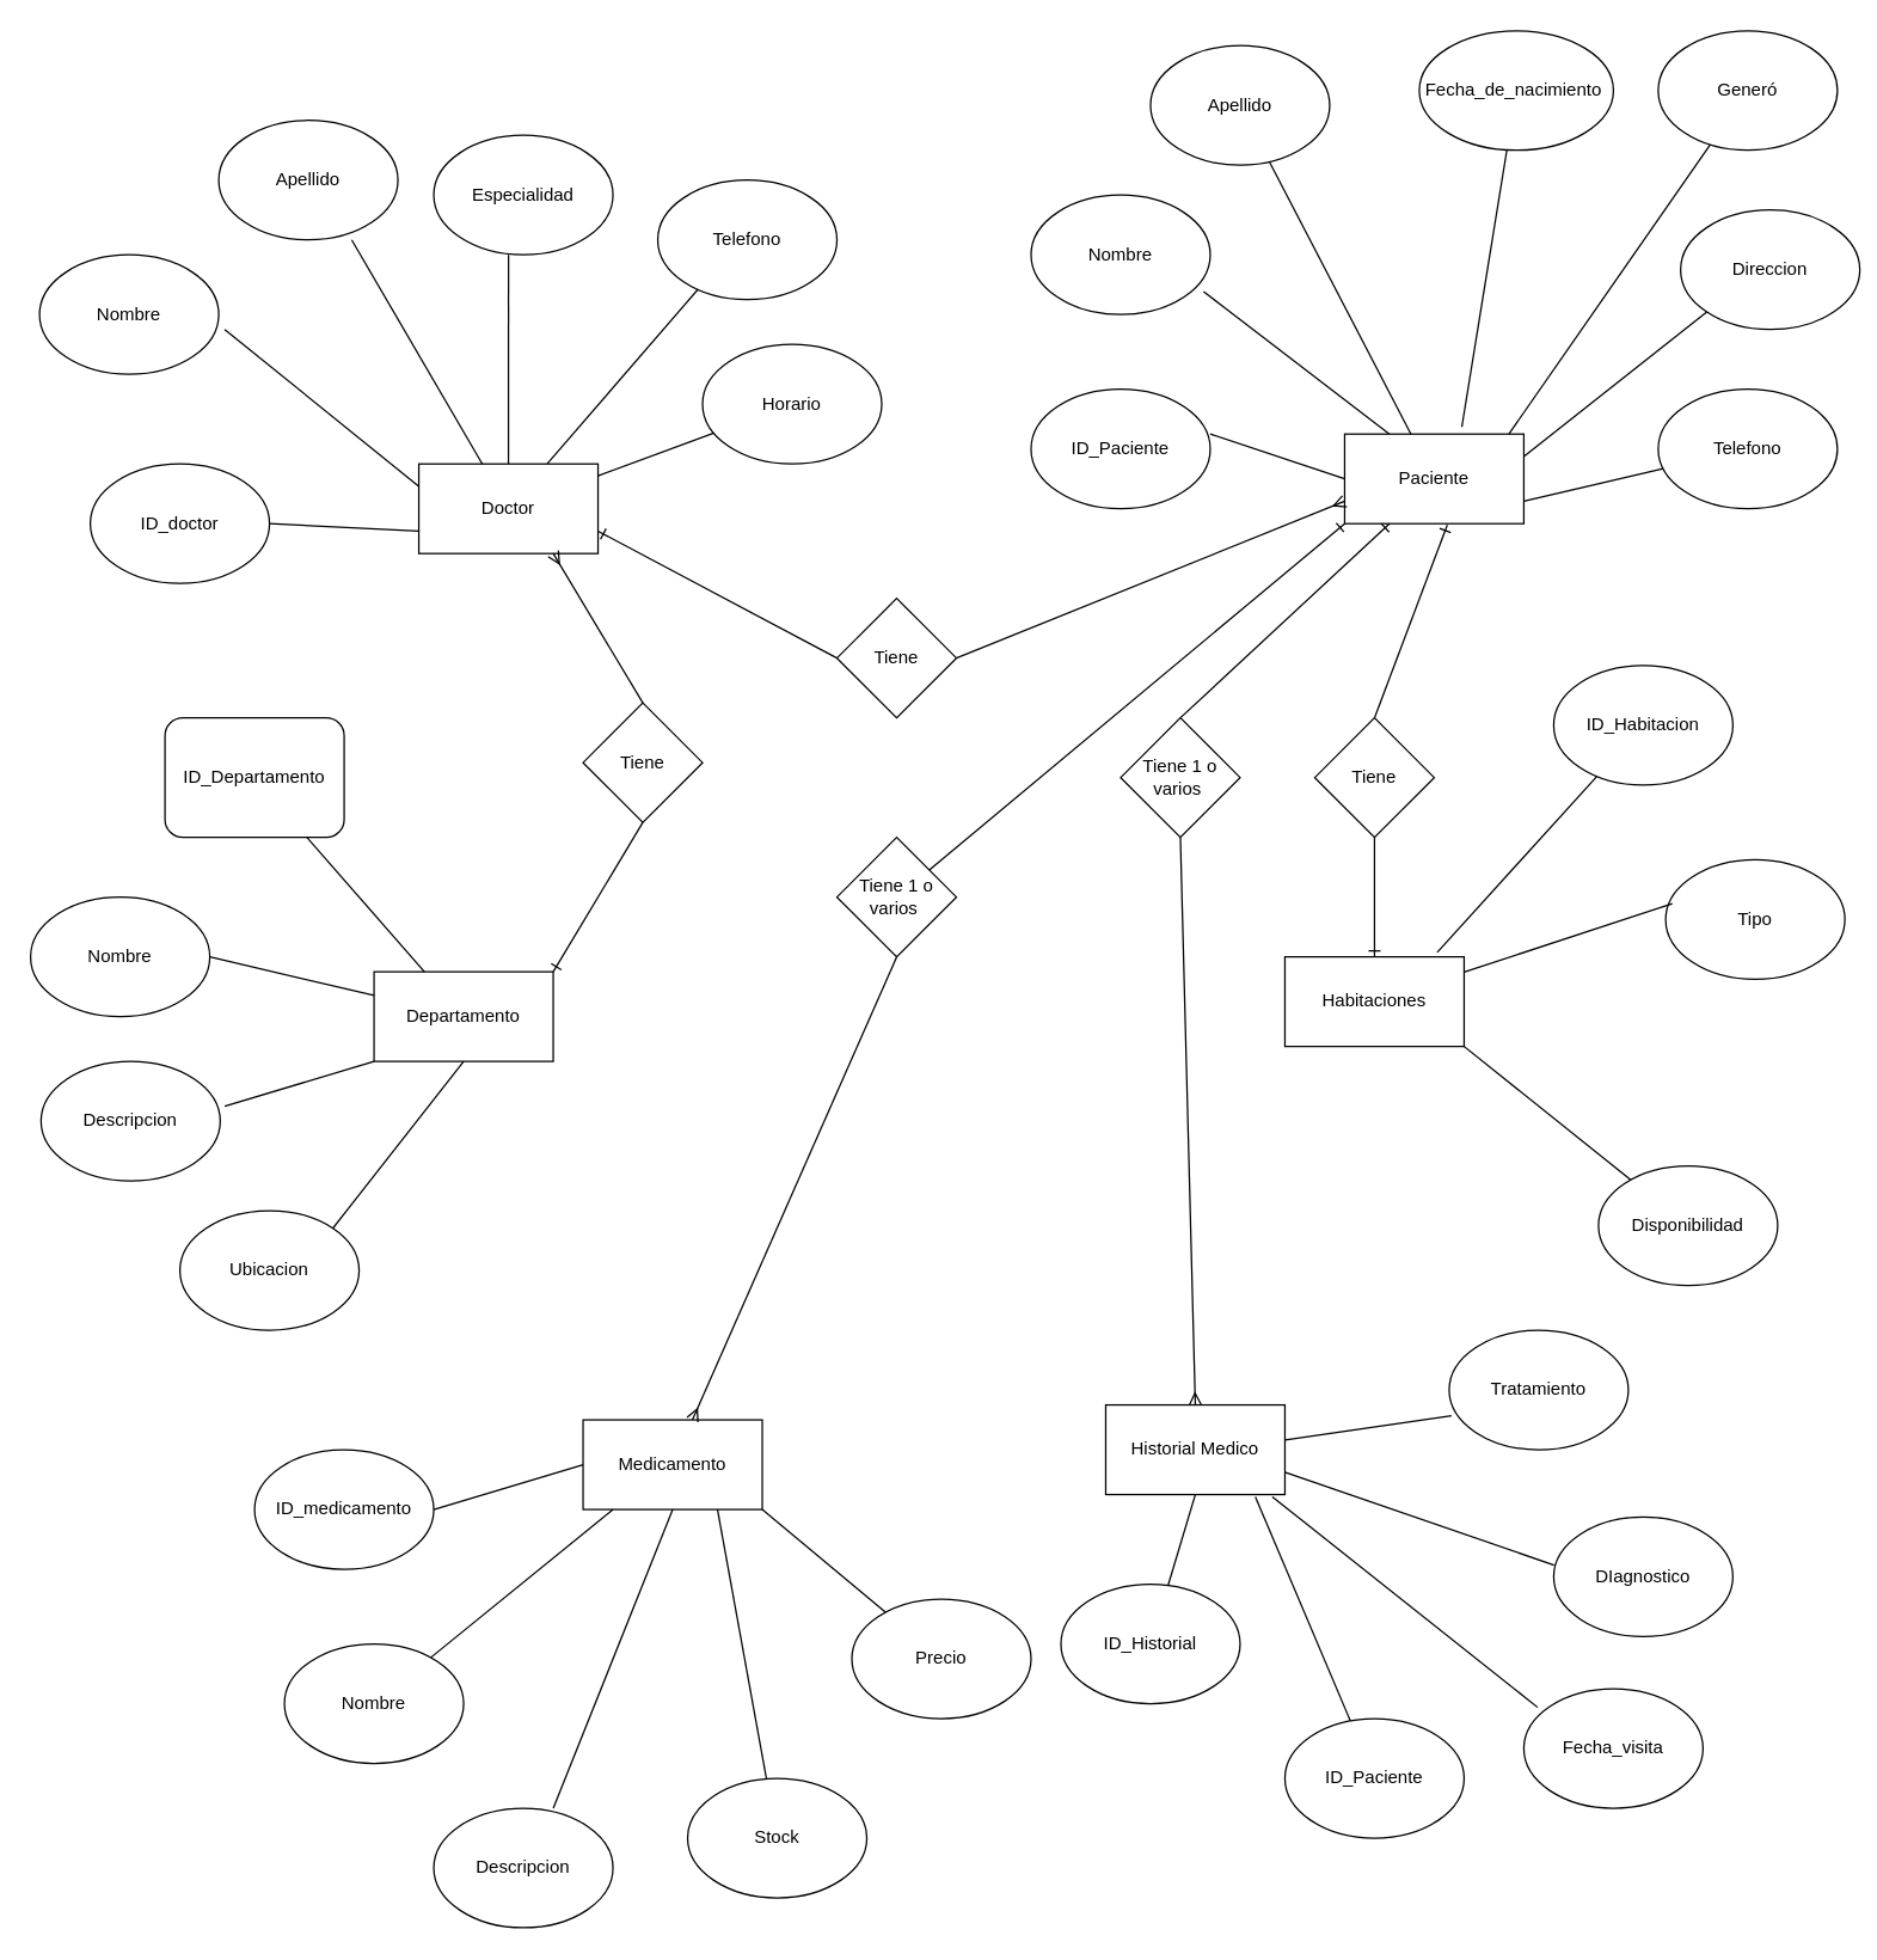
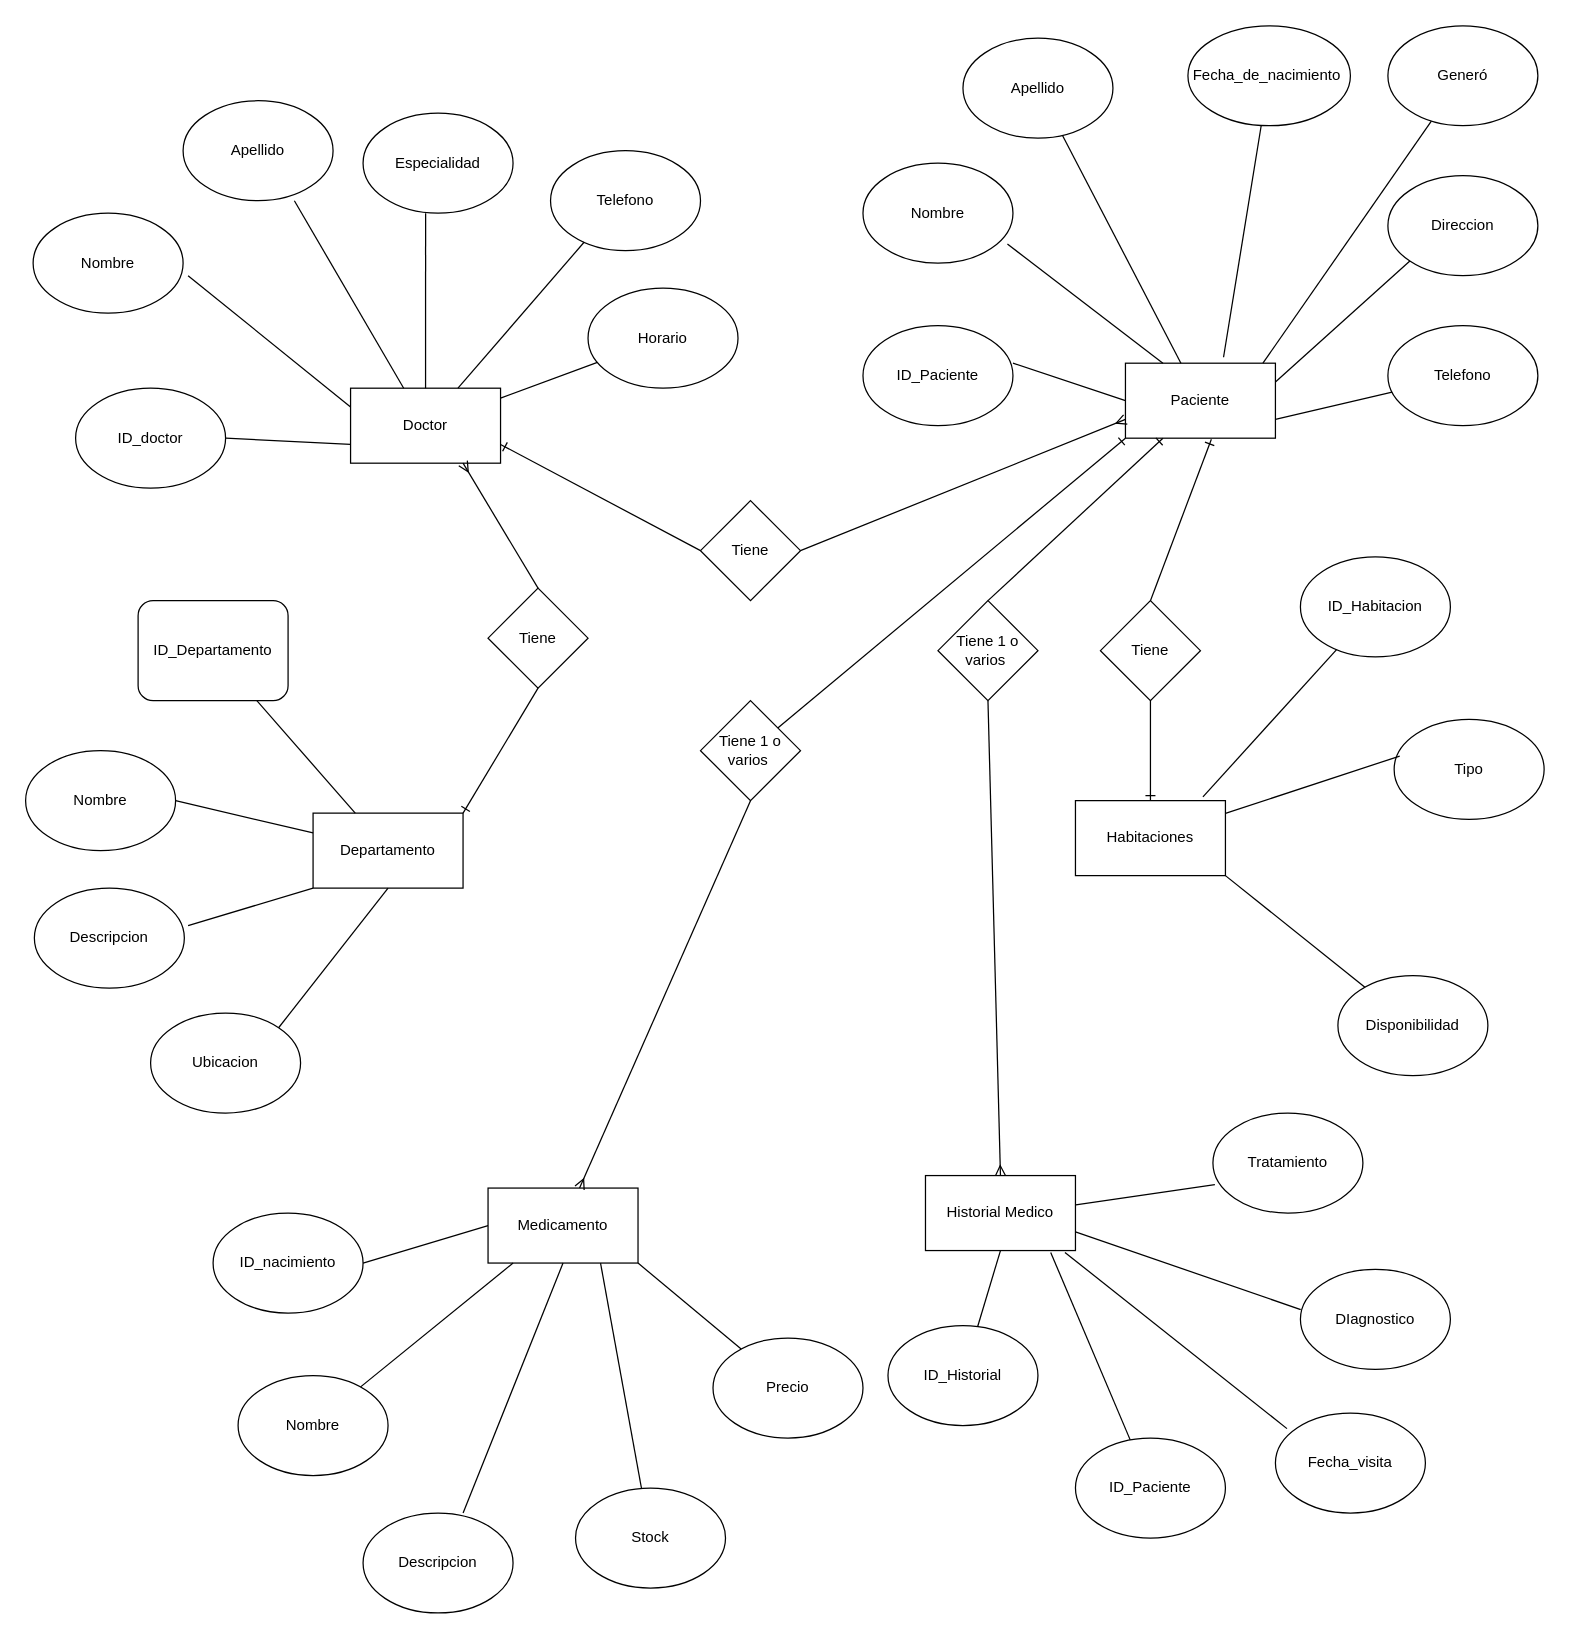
- <mxCell id="13" value="Direccion" style="ellipse;whiteSpace=wrap;html=1;" vertex="1" parent="1"><mxGeometry x="1125" y="140" width="120" height="80" as="geometry" /></mxCell>
+ <mxCell id="13" value="Direccion" style="ellipse;whiteSpace=wrap;html=1;" vertex="1" parent="1"><mxGeometry x="1110" y="140" width="120" height="80" as="geometry" /></mxCell>
- <mxCell id="36" value="ID_medicamento" style="ellipse;whiteSpace=wrap;html=1;" vertex="1" parent="1"><mxGeometry x="170" y="970" width="120" height="80" as="geometry" /></mxCell>
+ <mxCell id="36" value="ID_nacimiento" style="ellipse;whiteSpace=wrap;html=1;" vertex="1" parent="1"><mxGeometry x="170" y="970" width="120" height="80" as="geometry" /></mxCell>
